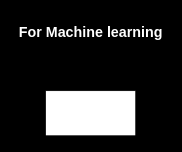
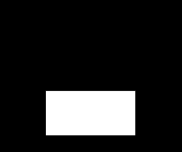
- <mxCell id="3" value="For Machine learning&lt;div&gt;&lt;br&gt;&lt;/div&gt;" style="text;html=1;align=center;verticalAlign=bottom;resizable=0;points=[];autosize=1;strokeColor=none;fillColor=none;sketch=1;curveFitting=1;jiggle=2;rounded=1;glass=1;shadow=1;labelBackgroundColor=none;labelBorderColor=none;textShadow=1;fontSize=19;fontStyle=1;fontColor=#FFFFFF;" vertex="1" parent="1"><mxGeometry x="20" y="20" width="200" height="60" as="geometry" /></mxCell>
